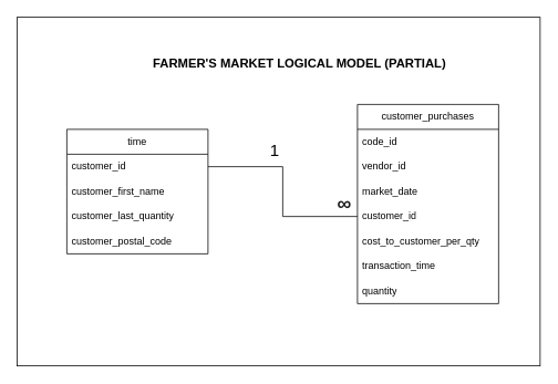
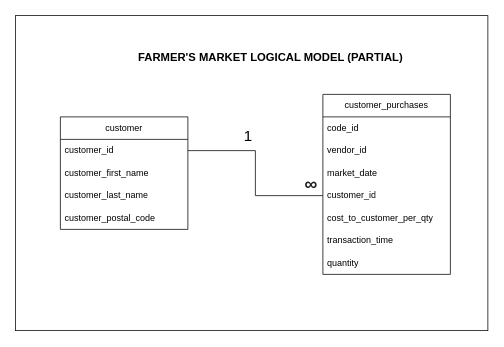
- <mxCell id="10" value="time" style="swimlane;fontStyle=0;childLayout=stackLayout;horizontal=1;startSize=30;horizontalStack=0;resizeParent=1;resizeParentMax=0;resizeLast=0;collapsible=1;marginBottom=0;whiteSpace=wrap;html=1;" parent="1" vertex="1"><mxGeometry x="80" y="155" width="170" height="150" as="geometry" /></mxCell>
+ <mxCell id="10" value="customer" style="swimlane;fontStyle=0;childLayout=stackLayout;horizontal=1;startSize=30;horizontalStack=0;resizeParent=1;resizeParentMax=0;resizeLast=0;collapsible=1;marginBottom=0;whiteSpace=wrap;html=1;" parent="1" vertex="1"><mxGeometry x="80" y="155" width="170" height="150" as="geometry" /></mxCell>
- <mxCell id="13" value="customer_last_quantity" style="text;strokeColor=none;fillColor=none;align=left;verticalAlign=middle;spacingLeft=4;spacingRight=4;overflow=hidden;points=[[0,0.5],[1,0.5]];portConstraint=eastwest;rotatable=0;whiteSpace=wrap;html=1;" parent="10" vertex="1"><mxGeometry y="90" width="170" height="30" as="geometry" /></mxCell>
+ <mxCell id="13" value="customer_last_name" style="text;strokeColor=none;fillColor=none;align=left;verticalAlign=middle;spacingLeft=4;spacingRight=4;overflow=hidden;points=[[0,0.5],[1,0.5]];portConstraint=eastwest;rotatable=0;whiteSpace=wrap;html=1;" parent="10" vertex="1"><mxGeometry y="90" width="170" height="30" as="geometry" /></mxCell>
